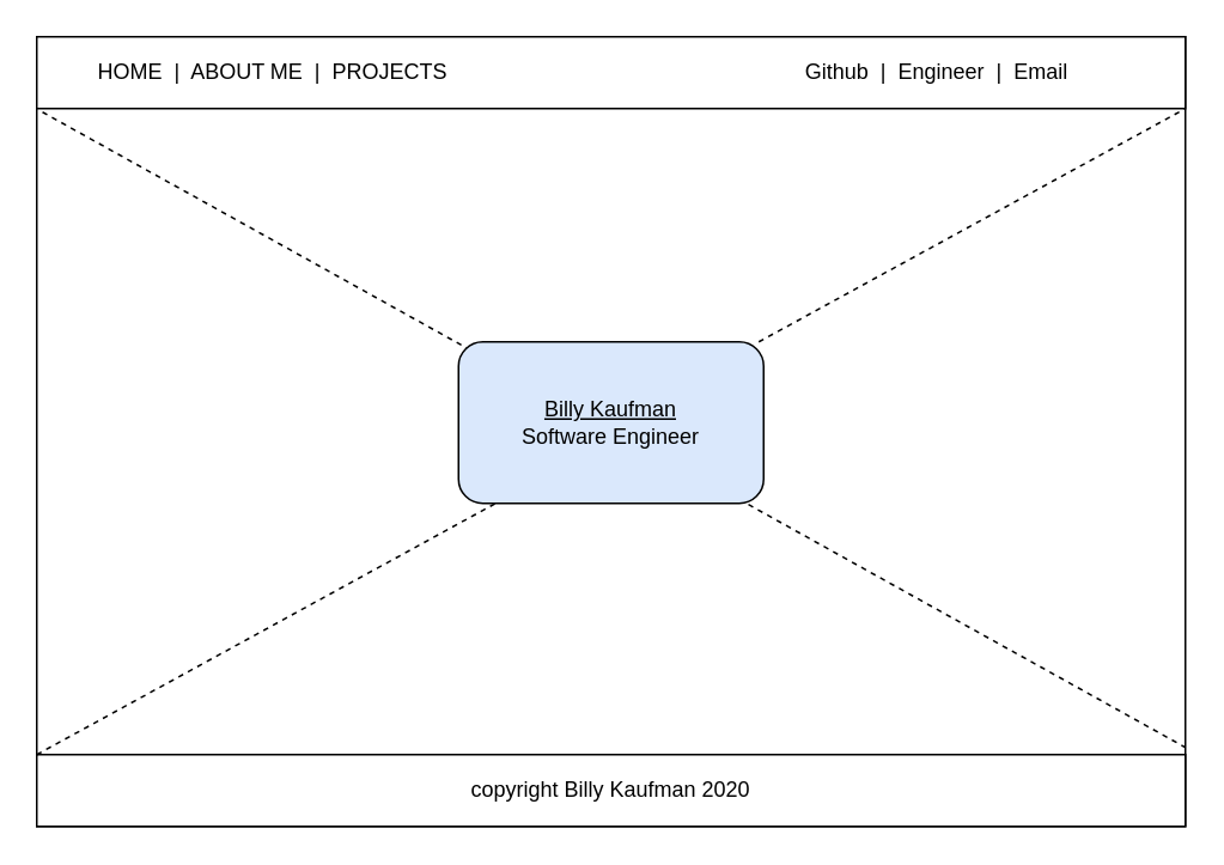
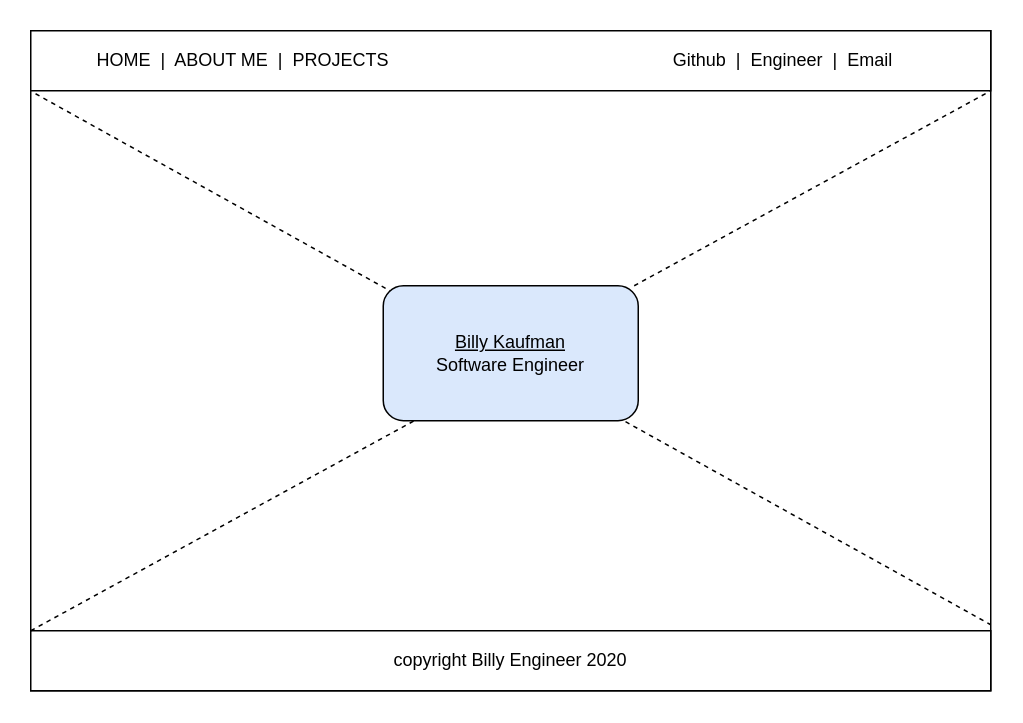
- <mxCell id="4" value="HOME&amp;nbsp; |&amp;nbsp; ABOUT ME&amp;nbsp; |&amp;nbsp; PROJECTS&amp;nbsp;&amp;nbsp;" style="text;html=1;strokeColor=none;fillColor=none;align=center;verticalAlign=middle;whiteSpace=wrap;rounded=0;" vertex="1" parent="1"><mxGeometry x="20" y="30" width="270" height="20" as="geometry" /></mxCell>
+ <mxCell id="4" value="HOME&amp;nbsp; |&amp;nbsp; ABOUT ME&amp;nbsp; |&amp;nbsp; PROJECTS&amp;nbsp;&amp;nbsp;" style="text;html=1;strokeColor=none;fillColor=none;align=center;verticalAlign=middle;whiteSpace=wrap;rounded=0;" vertex="1" parent="1"><mxGeometry x="30" y="30" width="270" height="20" as="geometry" /></mxCell>
- <mxCell id="6" value="copyright Billy Kaufman 2020" style="rounded=0;whiteSpace=wrap;html=1;" vertex="1" parent="1"><mxGeometry x="20" y="420" width="640" height="40" as="geometry" /></mxCell>
+ <mxCell id="6" value="copyright Billy Engineer 2020" style="rounded=0;whiteSpace=wrap;html=1;" vertex="1" parent="1"><mxGeometry x="20" y="420" width="640" height="40" as="geometry" /></mxCell>
